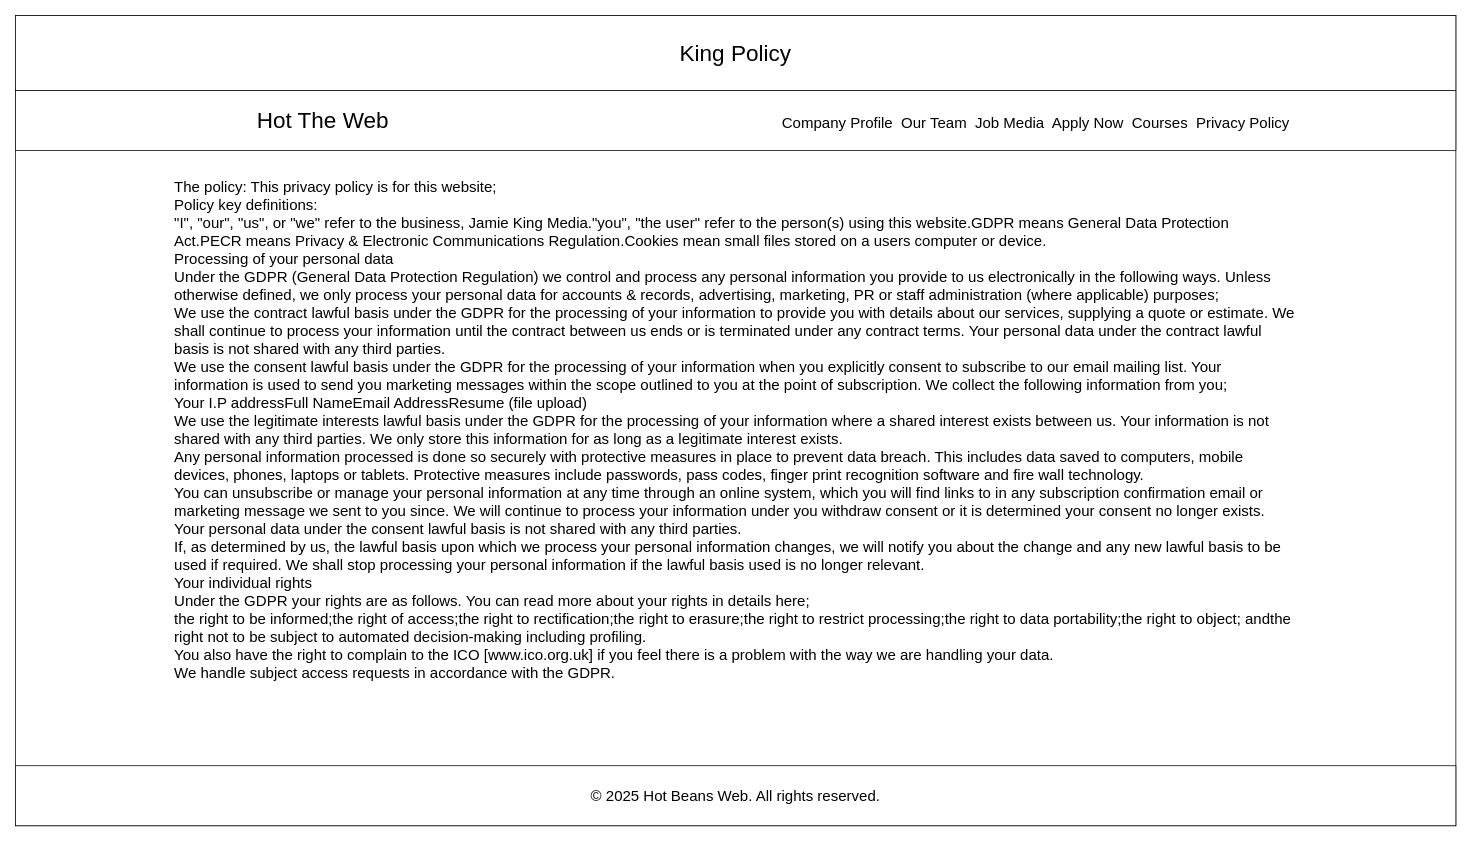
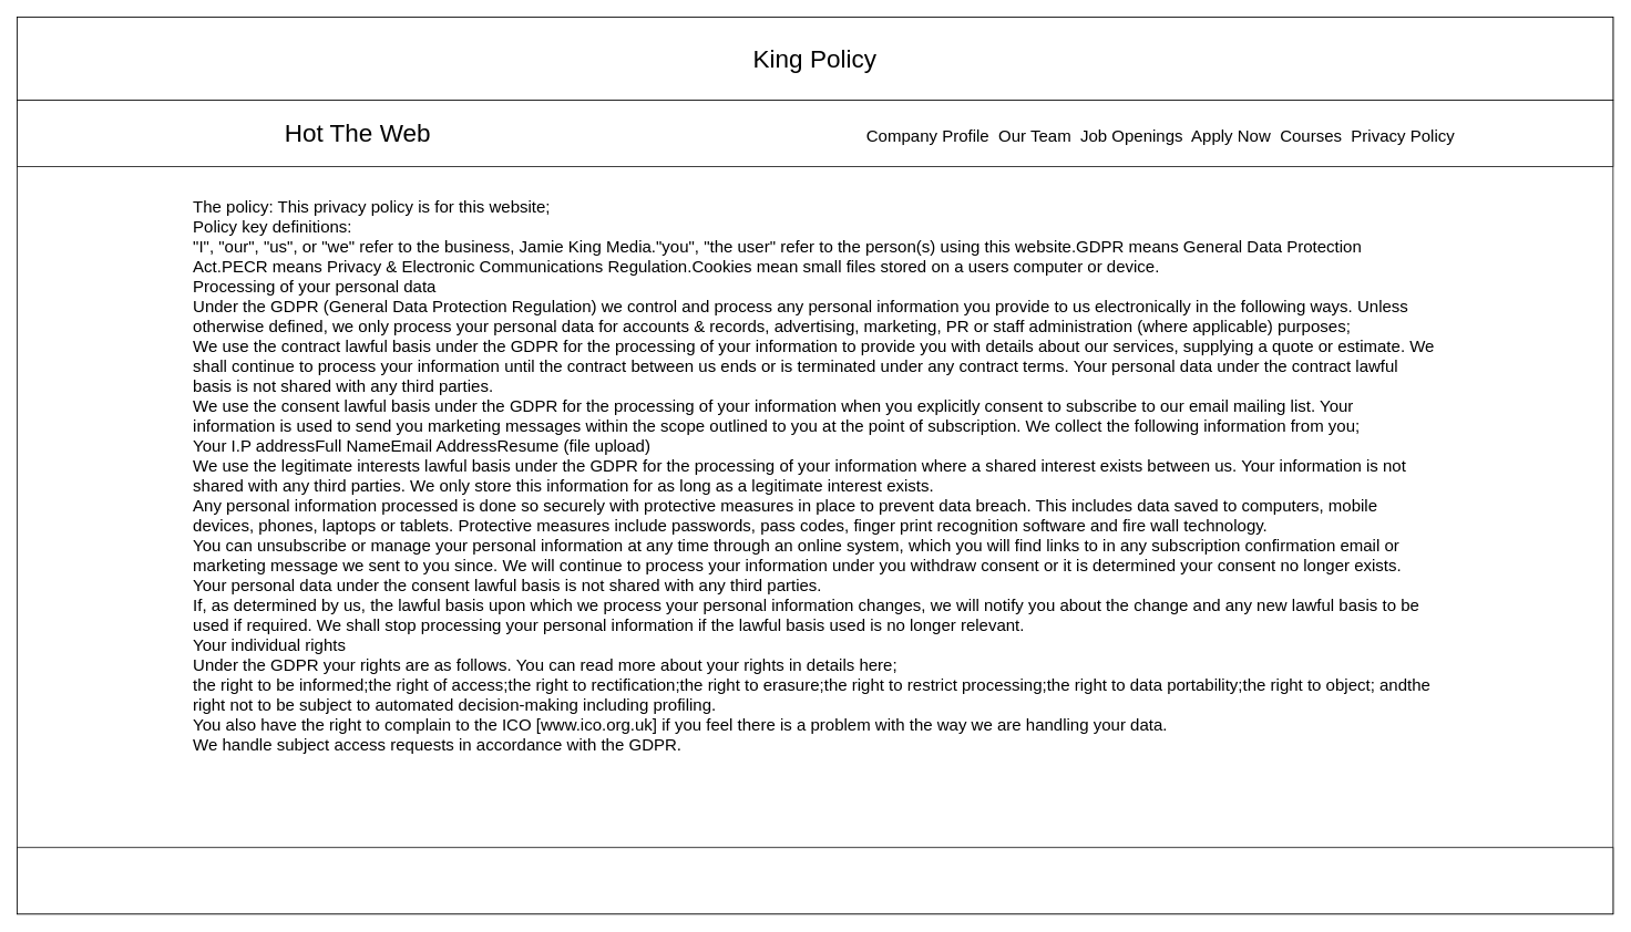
- <mxCell id="7" value="&lt;font style=&quot;font-size: 20px;&quot;&gt;Company Profile&amp;nbsp; Our Team&amp;nbsp; Job Media&amp;nbsp; Apply Now&amp;nbsp; Courses&amp;nbsp; Privacy Policy&lt;/font&gt;" style="text;whiteSpace=wrap;html=1;fontSize=25;verticalAlign=middle;" parent="1" vertex="1"><mxGeometry x="1040" y="120" width="900" height="80" as="geometry" /></mxCell>
+ <mxCell id="7" value="&lt;font style=&quot;font-size: 20px;&quot;&gt;Company Profile&amp;nbsp; Our Team&amp;nbsp; Job Openings&amp;nbsp; Apply Now&amp;nbsp; Courses&amp;nbsp; Privacy Policy&lt;/font&gt;" style="text;whiteSpace=wrap;html=1;fontSize=25;verticalAlign=middle;" parent="1" vertex="1"><mxGeometry x="1040" y="120" width="900" height="80" as="geometry" /></mxCell>
- <mxCell id="10" value="© 2025 Hot Beans Web. All rights reserved." style="text;whiteSpace=wrap;html=1;align=center;verticalAlign=middle;fontSize=20;" parent="1" vertex="1"><mxGeometry x="780" y="1020" width="400" height="80" as="geometry" /></mxCell>
